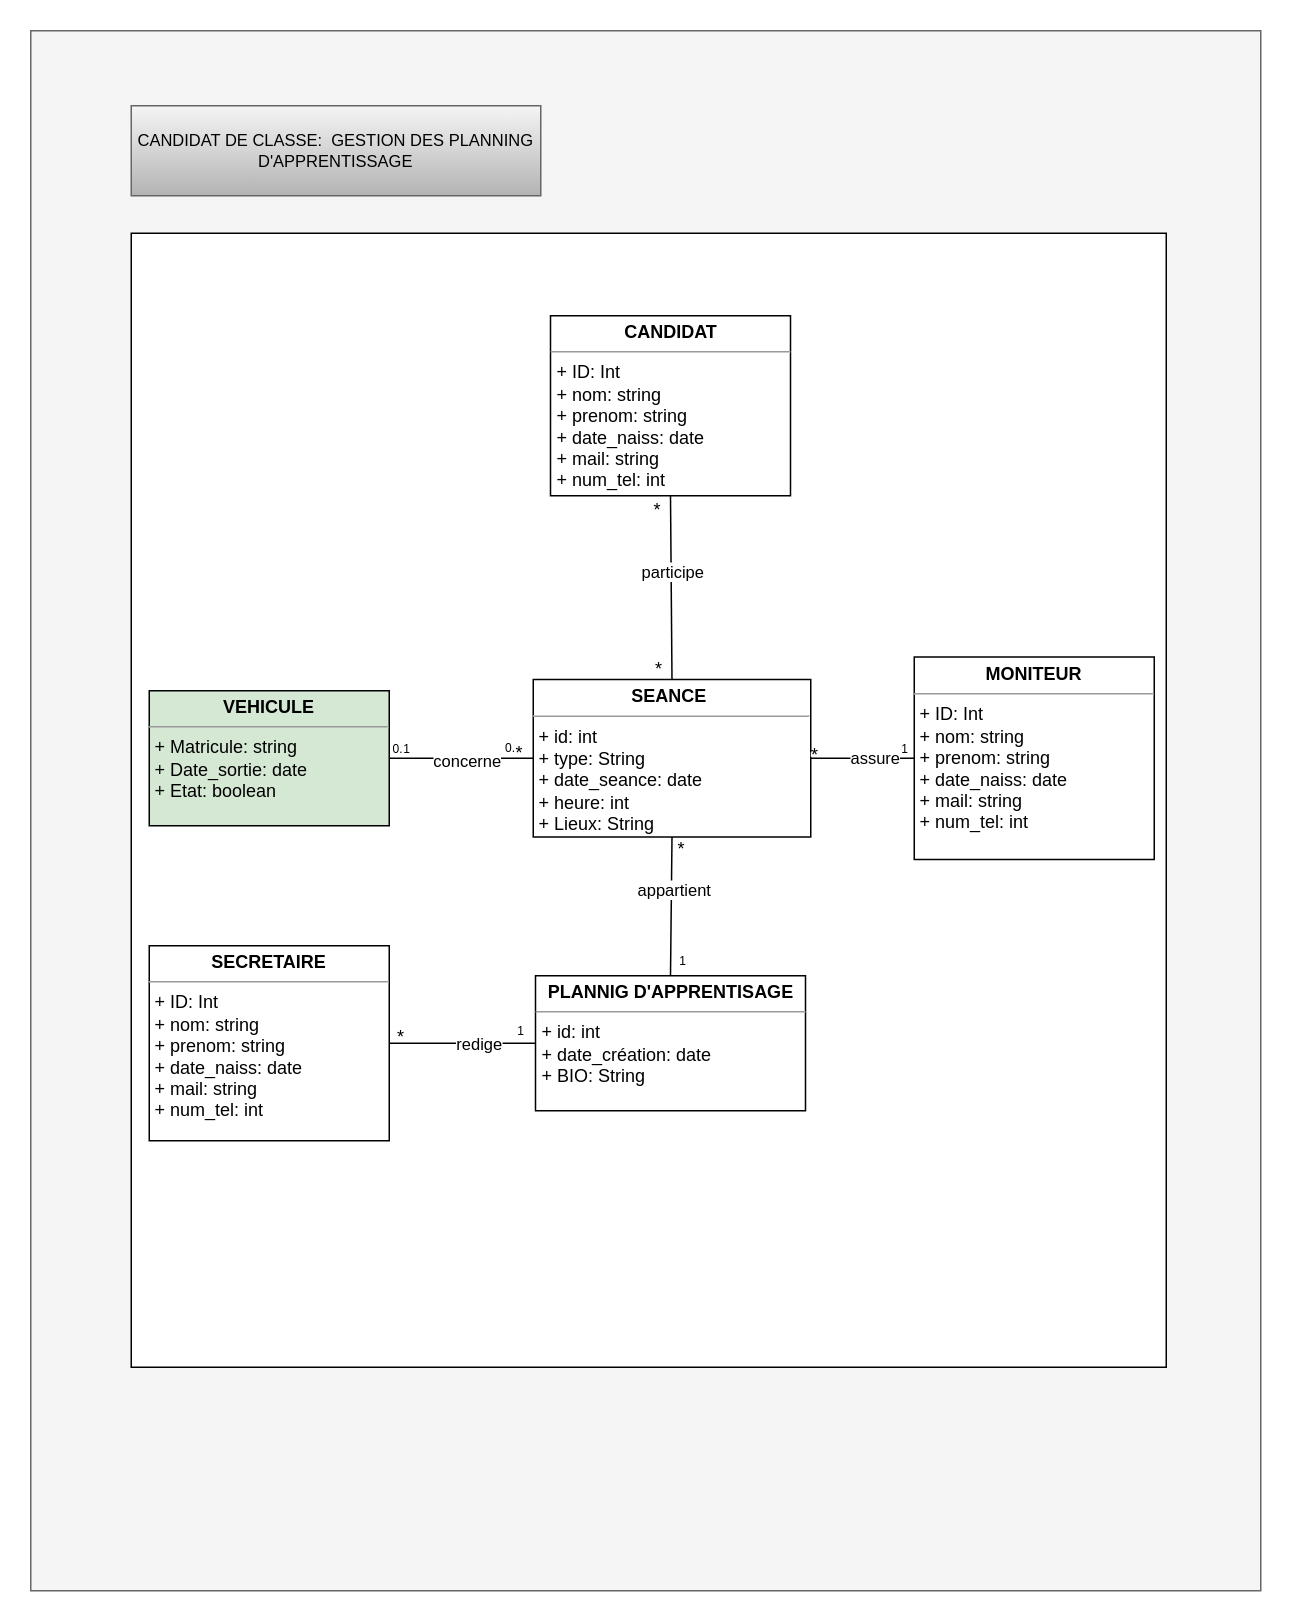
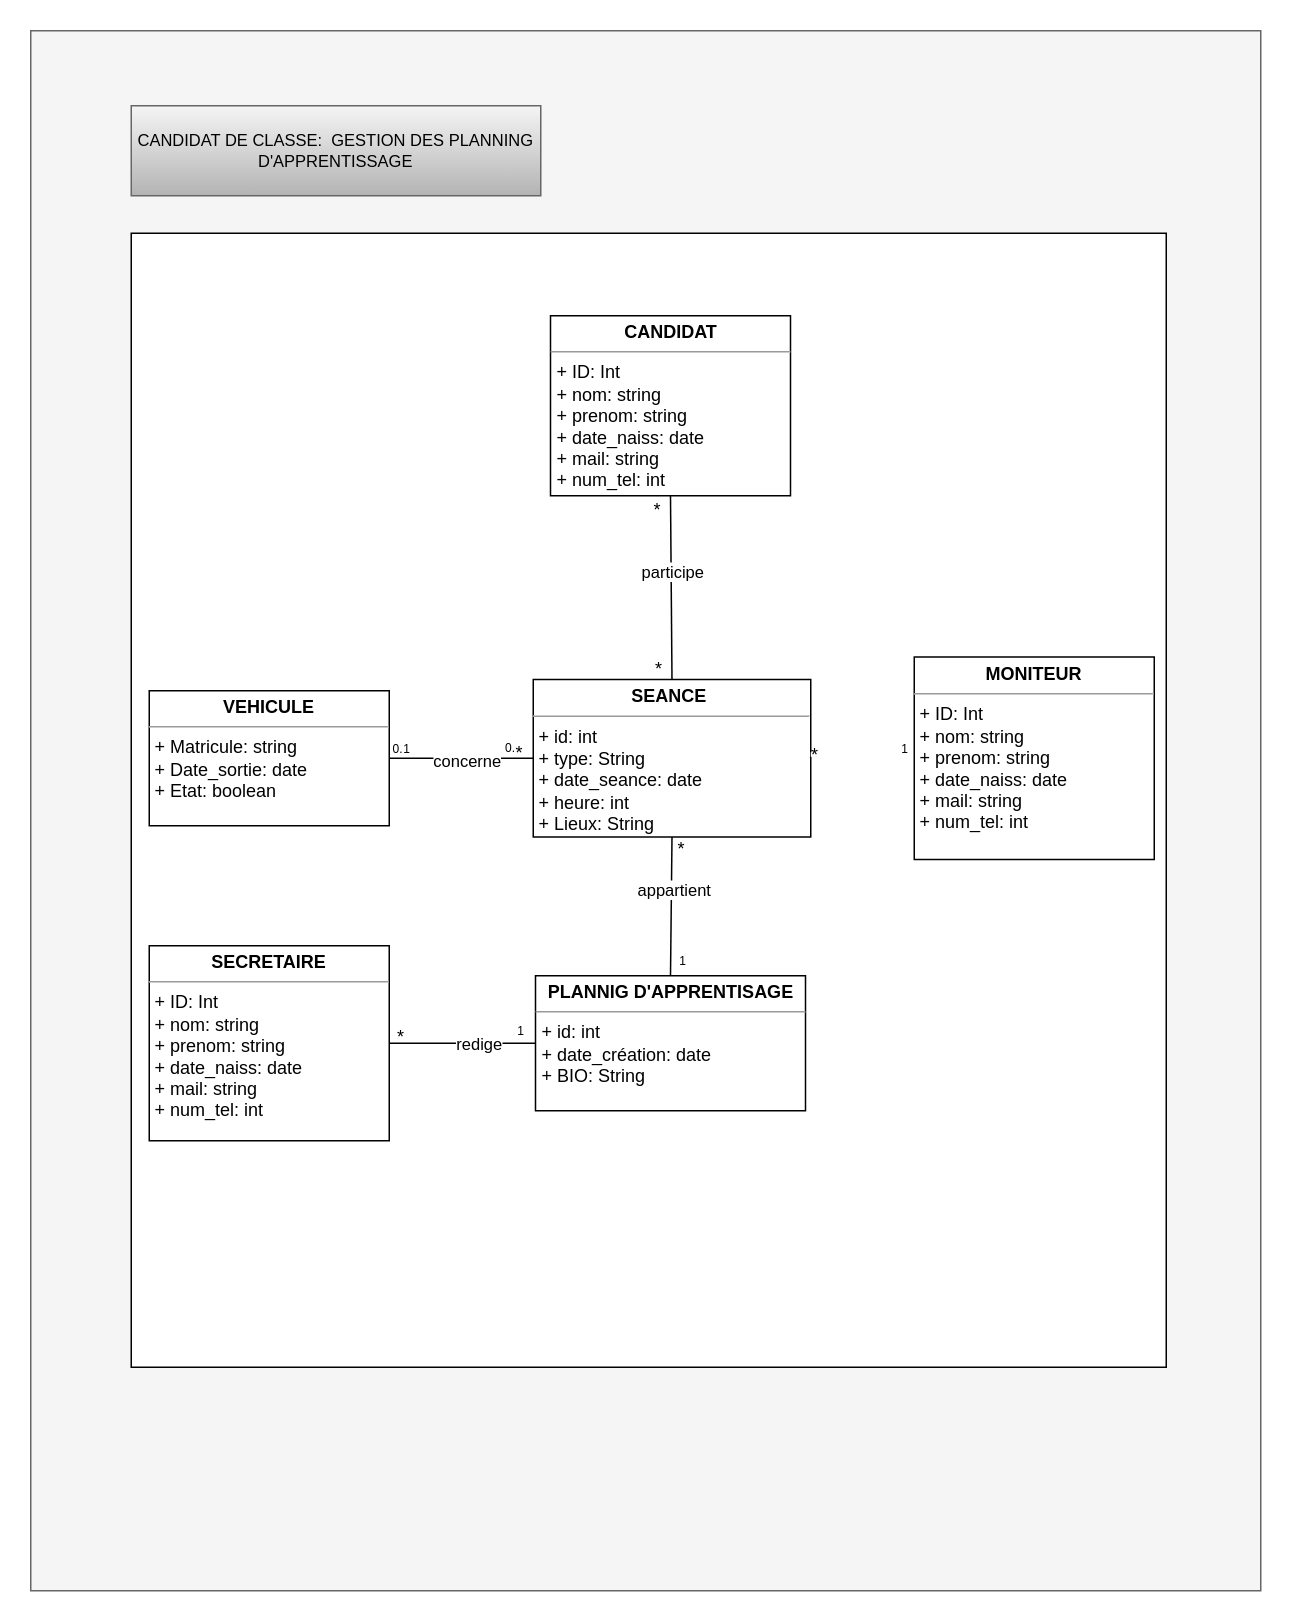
- <mxCell id="4" value="&lt;p style=&quot;margin:0px;margin-top:4px;text-align:center;&quot;&gt;&lt;b&gt;VEHICULE&lt;/b&gt;&lt;/p&gt;&lt;hr size=&quot;1&quot;&gt;&lt;p style=&quot;margin:0px;margin-left:4px;&quot;&gt;+ Matricule: string&lt;/p&gt;&lt;p style=&quot;margin:0px;margin-left:4px;&quot;&gt;+ Date_sortie: date&lt;/p&gt;&lt;p style=&quot;margin:0px;margin-left:4px;&quot;&gt;+ Etat: boolean&lt;/p&gt;&lt;p style=&quot;margin:0px;margin-left:4px;&quot;&gt;&lt;br&gt;&lt;/p&gt;" style="verticalAlign=top;align=left;overflow=fill;fontSize=12;fontFamily=Helvetica;html=1;fillColor=#d5e8d4;" parent="1" vertex="1"><mxGeometry x="99" y="460" width="160" height="90" as="geometry" /></mxCell>
+ <mxCell id="4" value="&lt;p style=&quot;margin:0px;margin-top:4px;text-align:center;&quot;&gt;&lt;b&gt;VEHICULE&lt;/b&gt;&lt;/p&gt;&lt;hr size=&quot;1&quot;&gt;&lt;p style=&quot;margin:0px;margin-left:4px;&quot;&gt;+ Matricule: string&lt;/p&gt;&lt;p style=&quot;margin:0px;margin-left:4px;&quot;&gt;+ Date_sortie: date&lt;/p&gt;&lt;p style=&quot;margin:0px;margin-left:4px;&quot;&gt;+ Etat: boolean&lt;/p&gt;&lt;p style=&quot;margin:0px;margin-left:4px;&quot;&gt;&lt;br&gt;&lt;/p&gt;" style="verticalAlign=top;align=left;overflow=fill;fontSize=12;fontFamily=Helvetica;html=1;" parent="1" vertex="1"><mxGeometry x="99" y="460" width="160" height="90" as="geometry" /></mxCell>
- <mxCell id="11" value="" style="endArrow=none;html=1;exitX=1;exitY=0.5;exitDx=0;exitDy=0;entryX=0;entryY=0.5;entryDx=0;entryDy=0;" parent="1" source="8" target="5" edge="1"><mxGeometry width="50" height="50" relative="1" as="geometry"><mxPoint x="514" y="504.6" as="sourcePoint" /><mxPoint x="609" y="504.6" as="targetPoint" /></mxGeometry></mxCell>
- <mxCell id="12" value="assure" style="edgeLabel;html=1;align=center;verticalAlign=middle;resizable=0;points=[];" vertex="1" connectable="0" parent="11"><mxGeometry x="0.208" y="1" relative="1" as="geometry"><mxPoint as="offset" /></mxGeometry></mxCell>
